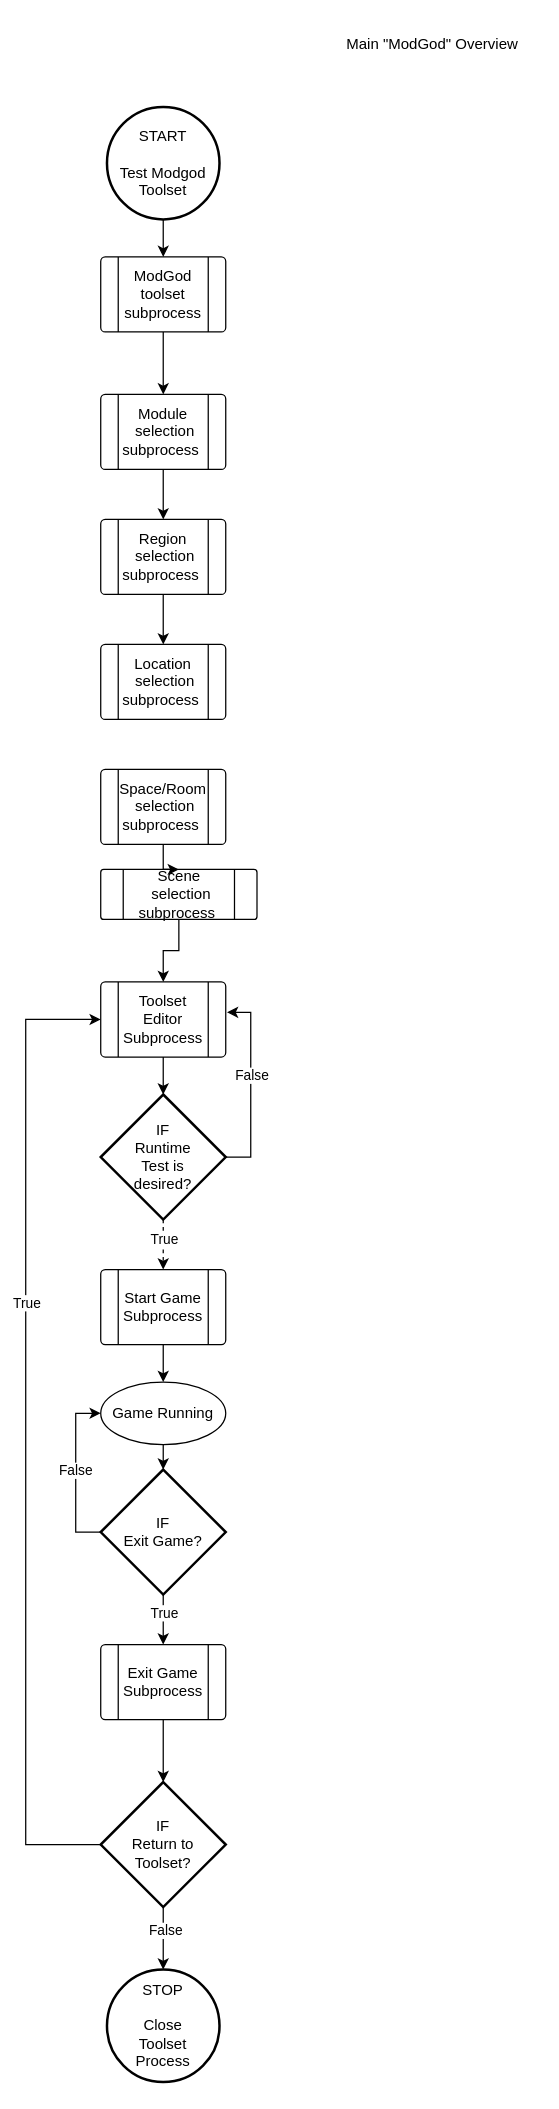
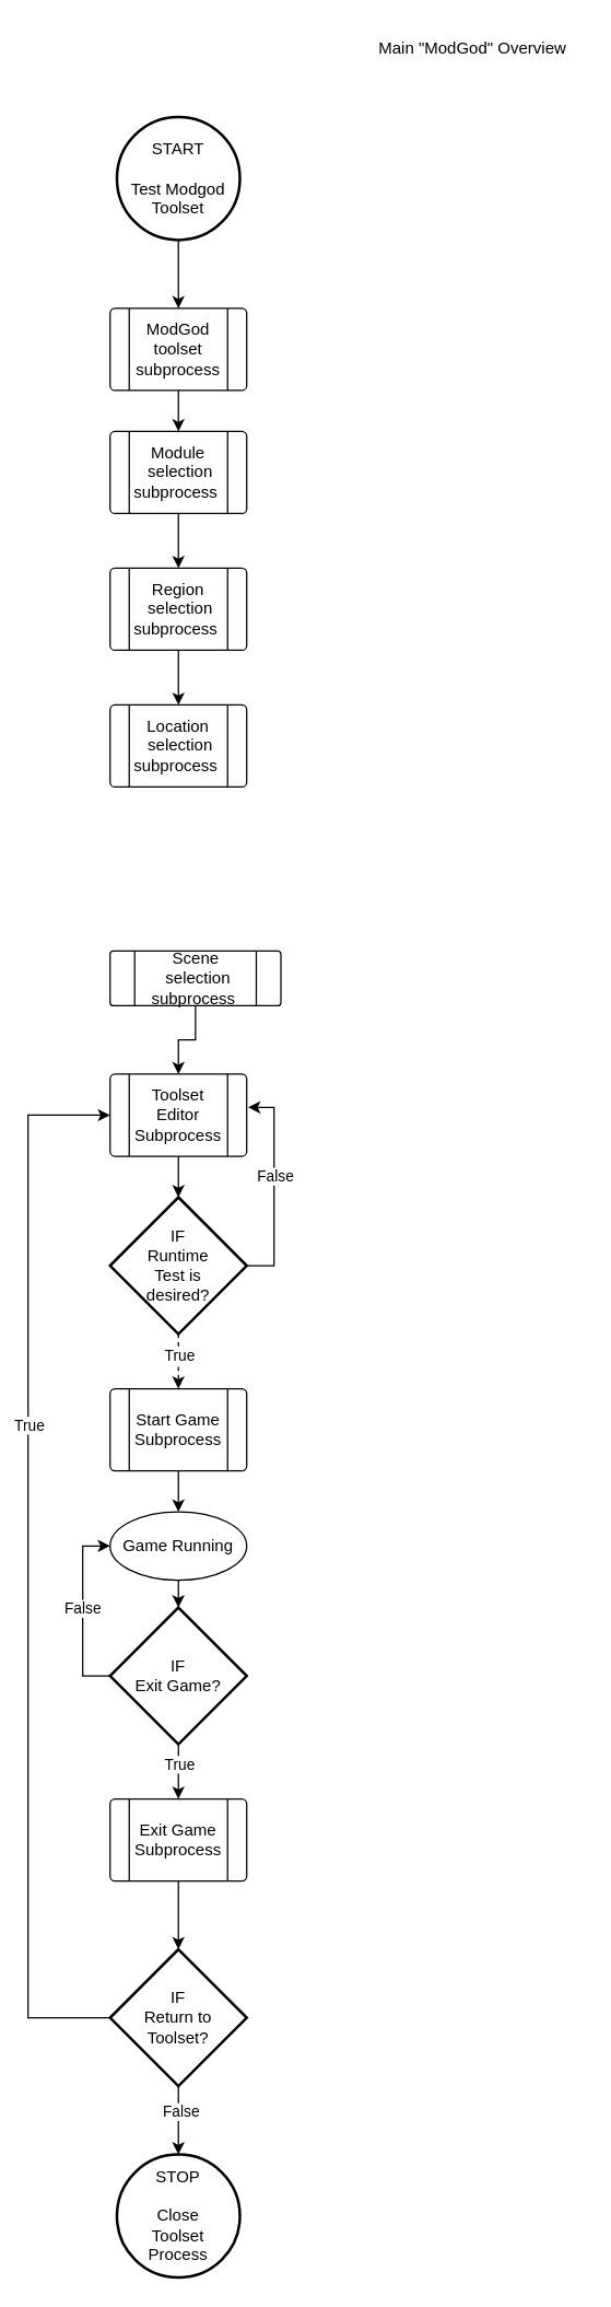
- <mxCell id="5" value="ModGod toolset subprocess" style="verticalLabelPosition=middle;verticalAlign=middle;html=1;shape=process;whiteSpace=wrap;rounded=1;size=0.14;arcSize=6;labelPosition=center;align=center;" parent="1" vertex="1"><mxGeometry x="80" y="205" width="100" height="60" as="geometry" /></mxCell>
+ <mxCell id="5" value="ModGod toolset subprocess" style="verticalLabelPosition=middle;verticalAlign=middle;html=1;shape=process;whiteSpace=wrap;rounded=1;size=0.14;arcSize=6;labelPosition=center;align=center;" parent="1" vertex="1"><mxGeometry x="80" y="225" width="100" height="60" as="geometry" /></mxCell>
- <mxCell id="39" value="Space/Room&lt;br&gt;&amp;nbsp;selection subprocess&amp;nbsp;" style="verticalLabelPosition=middle;verticalAlign=middle;html=1;shape=process;whiteSpace=wrap;rounded=1;size=0.14;arcSize=6;labelPosition=center;align=center;" vertex="1" parent="1"><mxGeometry x="80" y="615" width="100" height="60" as="geometry" /></mxCell>
- <mxCell id="38" style="edgeStyle=orthogonalEdgeStyle;rounded=0;orthogonalLoop=1;jettySize=auto;html=1;exitX=0.5;exitY=1;exitDx=0;exitDy=0;" edge="1" parent="1" source="39" target="34"><mxGeometry relative="1" as="geometry" /></mxCell>
